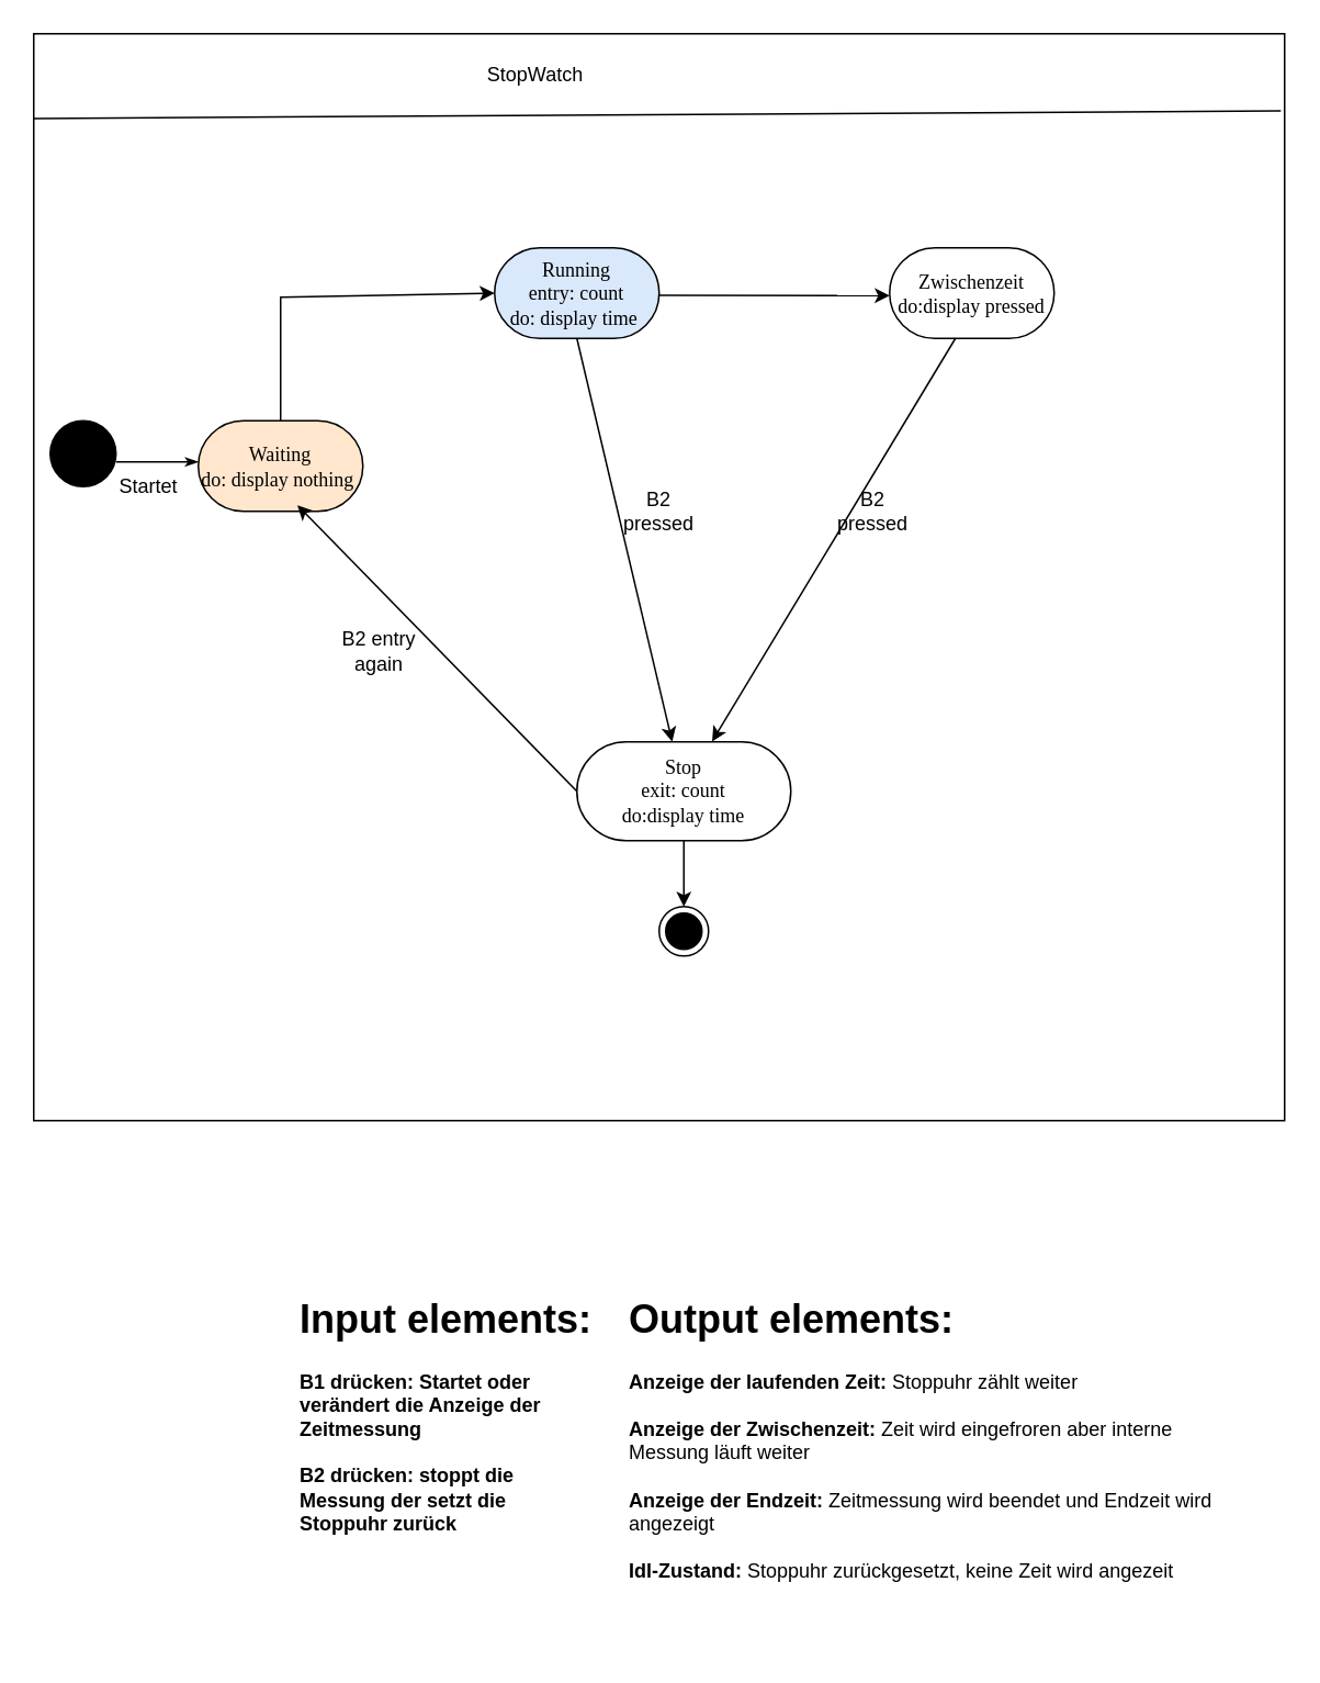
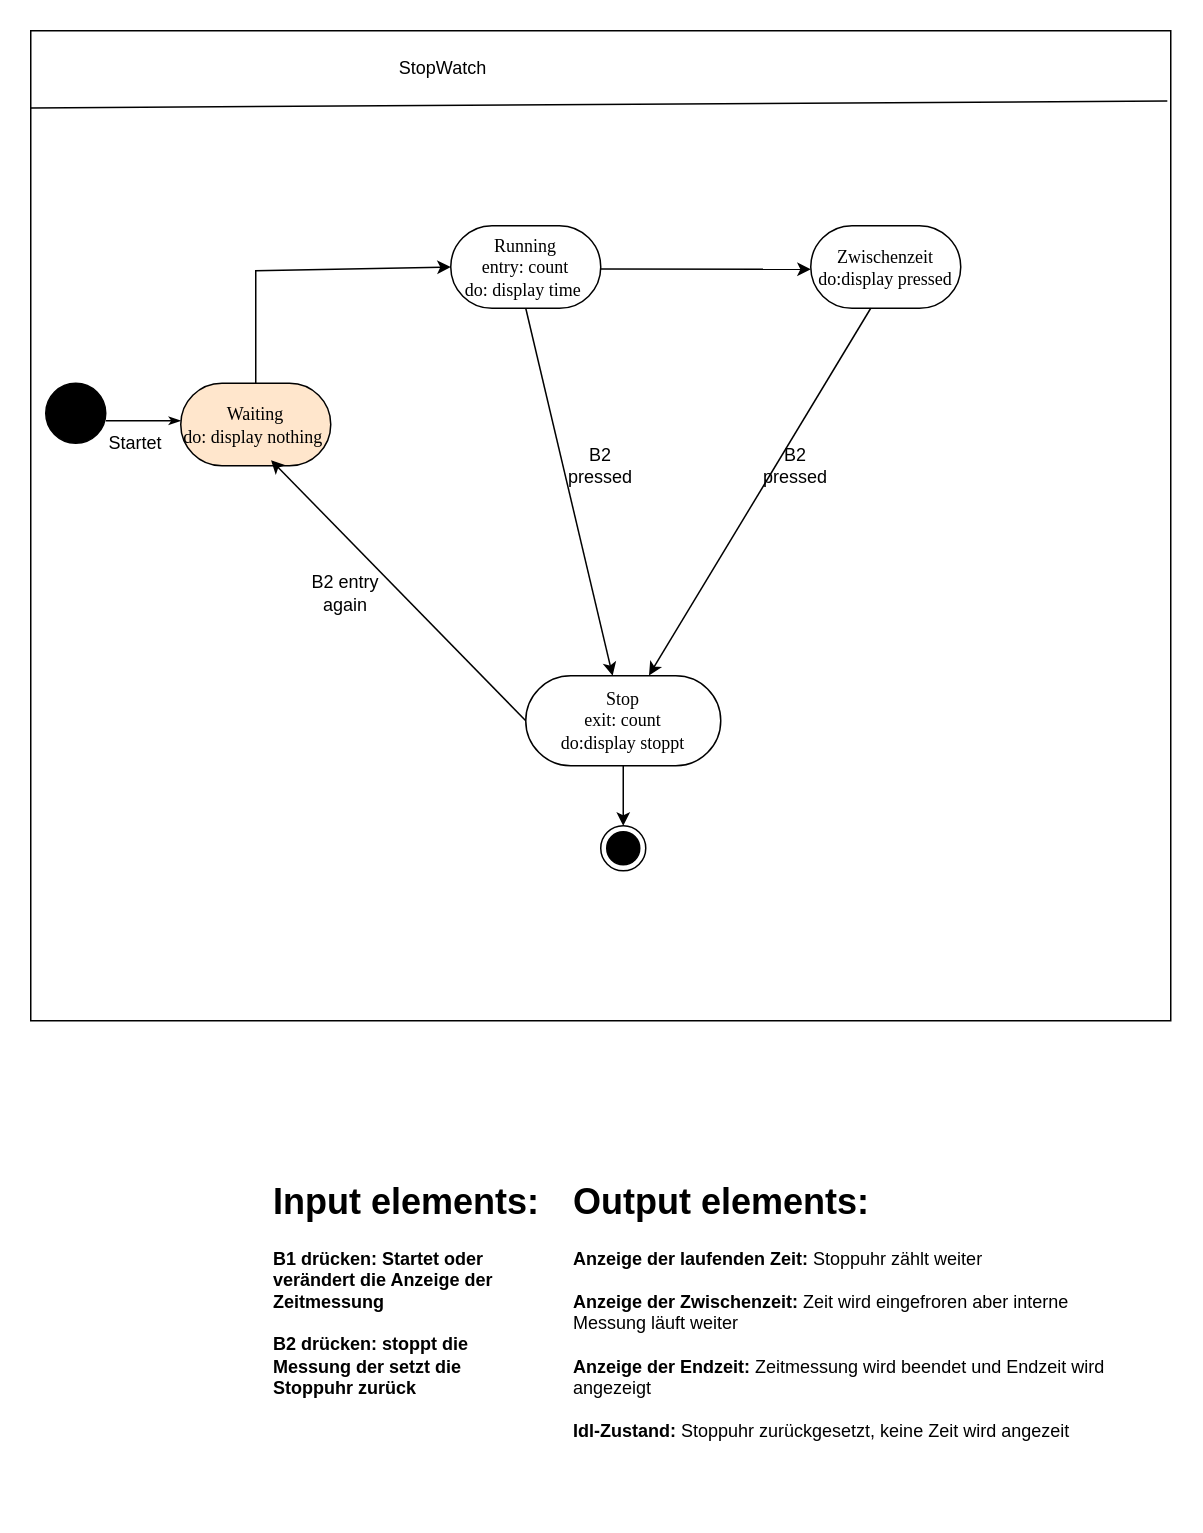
- <mxCell id="4" value="StopWatch" style="text;html=1;align=center;verticalAlign=middle;whiteSpace=wrap;rounded=0;" vertex="1" parent="1"><mxGeometry x="295" y="30" width="60" height="30" as="geometry" /></mxCell>
+ <mxCell id="4" value="StopWatch" style="text;html=1;align=center;verticalAlign=middle;whiteSpace=wrap;rounded=0;" vertex="1" parent="1"><mxGeometry x="265" y="30" width="60" height="30" as="geometry" /></mxCell>
- <mxCell id="5" value="Running&lt;div&gt;entry: count&lt;br&gt;&lt;div&gt;do: display time&amp;nbsp;&lt;/div&gt;&lt;/div&gt;" style="rounded=1;whiteSpace=wrap;html=1;shadow=0;comic=0;labelBackgroundColor=none;strokeWidth=1;fontFamily=Verdana;fontSize=12;align=center;arcSize=50;fillColor=#dae8fc;" vertex="1" parent="1"><mxGeometry x="300" y="150" width="100" height="55" as="geometry" /></mxCell>
+ <mxCell id="5" value="Running&lt;div&gt;entry: count&lt;br&gt;&lt;div&gt;do: display time&amp;nbsp;&lt;/div&gt;&lt;/div&gt;" style="rounded=1;whiteSpace=wrap;html=1;shadow=0;comic=0;labelBackgroundColor=none;strokeWidth=1;fontFamily=Verdana;fontSize=12;align=center;arcSize=50;" vertex="1" parent="1"><mxGeometry x="300" y="150" width="100" height="55" as="geometry" /></mxCell>
- <mxCell id="12" value="&lt;div&gt;Stop&lt;br&gt;&lt;/div&gt;&lt;div&gt;exit: count&lt;/div&gt;&lt;div&gt;do:display time&lt;/div&gt;" style="rounded=1;whiteSpace=wrap;html=1;shadow=0;comic=0;labelBackgroundColor=none;strokeWidth=1;fontFamily=Verdana;fontSize=12;align=center;arcSize=50;" vertex="1" parent="1"><mxGeometry x="350" y="450" width="130" height="60" as="geometry" /></mxCell>
+ <mxCell id="12" value="&lt;div&gt;Stop&lt;br&gt;&lt;/div&gt;&lt;div&gt;exit: count&lt;/div&gt;&lt;div&gt;do:display stoppt&lt;/div&gt;" style="rounded=1;whiteSpace=wrap;html=1;shadow=0;comic=0;labelBackgroundColor=none;strokeWidth=1;fontFamily=Verdana;fontSize=12;align=center;arcSize=50;" vertex="1" parent="1"><mxGeometry x="350" y="450" width="130" height="60" as="geometry" /></mxCell>
